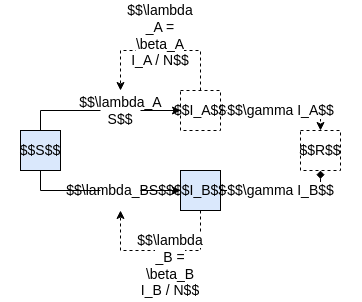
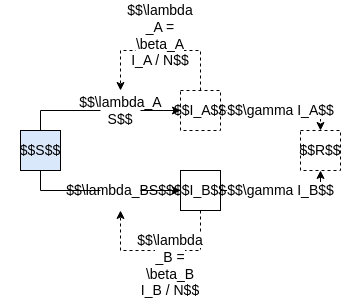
- <mxCell id="8" value="$$\gamma I_B$$" style="edgeStyle=orthogonalEdgeStyle;rounded=0;orthogonalLoop=1;jettySize=auto;html=1;exitX=1;exitY=0.5;exitDx=0;exitDy=0;entryX=0.5;entryY=1;entryDx=0;entryDy=0;fontSize=14;endArrow=diamond;" edge="1" parent="1" source="10" target="11"><mxGeometry relative="1" as="geometry" /></mxCell>
+ <mxCell id="8" value="$$\gamma I_B$$" style="edgeStyle=orthogonalEdgeStyle;rounded=0;orthogonalLoop=1;jettySize=auto;html=1;exitX=1;exitY=0.5;exitDx=0;exitDy=0;entryX=0.5;entryY=1;entryDx=0;entryDy=0;fontSize=14;" edge="1" parent="1" source="10" target="11"><mxGeometry relative="1" as="geometry" /></mxCell>
- <mxCell id="10" value="$$I_B$$" style="rounded=0;whiteSpace=wrap;html=1;fontSize=14;fillColor=#dae8fc;" vertex="1" parent="1"><mxGeometry x="180" y="170" width="40" height="40" as="geometry" /></mxCell>
+ <mxCell id="10" value="$$I_B$$" style="rounded=0;whiteSpace=wrap;html=1;fontSize=14;" vertex="1" parent="1"><mxGeometry x="180" y="170" width="40" height="40" as="geometry" /></mxCell>
